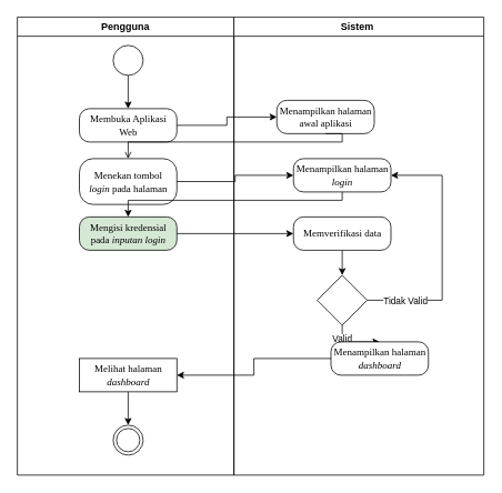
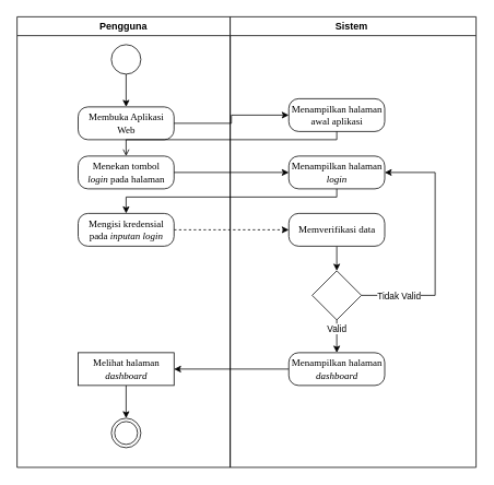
- <mxCell id="8" value="&lt;font style=&quot;font-size: 12px;&quot; face=&quot;Times New Roman&quot;&gt;Menampilkan halaman awal aplikasi&lt;/font&gt;" style="rounded=1;whiteSpace=wrap;html=1;arcSize=30;" parent="7" vertex="1"><mxGeometry x="51.5" y="100" width="117" height="40" as="geometry" /></mxCell>
+ <mxCell id="8" value="&lt;font style=&quot;font-size: 12px;&quot; face=&quot;Times New Roman&quot;&gt;Menampilkan halaman awal aplikasi&lt;/font&gt;" style="rounded=1;whiteSpace=wrap;html=1;arcSize=30;" parent="7" vertex="1"><mxGeometry x="71.5" y="100" width="117" height="40" as="geometry" /></mxCell>
- <mxCell id="6" value="&lt;font style=&quot;font-size: 12px;&quot; face=&quot;Times New Roman&quot;&gt;Menekan tombol &lt;i&gt;login&lt;/i&gt;&amp;nbsp;pada halaman&lt;/font&gt;" style="rounded=1;whiteSpace=wrap;html=1;arcSize=30;" parent="2" vertex="1"><mxGeometry x="74.5" y="170" width="117" height="55" as="geometry" /></mxCell>
+ <mxCell id="6" value="&lt;font style=&quot;font-size: 12px;&quot; face=&quot;Times New Roman&quot;&gt;Menekan tombol &lt;i&gt;login&lt;/i&gt;&amp;nbsp;pada halaman&lt;/font&gt;" style="rounded=1;whiteSpace=wrap;html=1;arcSize=30;" parent="2" vertex="1"><mxGeometry x="74.5" y="170" width="117" height="40" as="geometry" /></mxCell>
- <mxCell id="11" value="&lt;font face=&quot;Times New Roman&quot;&gt;Mengisi kredensial pada &lt;i&gt;inputan login&lt;/i&gt;&lt;/font&gt;" style="rounded=1;whiteSpace=wrap;html=1;arcSize=30;fillColor=#d5e8d4;" parent="1" vertex="1"><mxGeometry x="94.5" y="260" width="117" height="40" as="geometry" /></mxCell>
+ <mxCell id="11" value="&lt;font face=&quot;Times New Roman&quot;&gt;Mengisi kredensial pada &lt;i&gt;inputan login&lt;/i&gt;&lt;/font&gt;" style="rounded=1;whiteSpace=wrap;html=1;arcSize=30;" parent="1" vertex="1"><mxGeometry x="94.5" y="260" width="117" height="40" as="geometry" /></mxCell>
- <mxCell id="10" style="edgeStyle=orthogonalEdgeStyle;rounded=0;orthogonalLoop=1;jettySize=auto;html=1;exitX=1;exitY=0.5;exitDx=0;exitDy=0;" parent="1" source="11" target="13" edge="1"><mxGeometry relative="1" as="geometry" /></mxCell>
+ <mxCell id="10" style="edgeStyle=orthogonalEdgeStyle;rounded=0;orthogonalLoop=1;jettySize=auto;html=1;exitX=1;exitY=0.5;exitDx=0;exitDy=0;dashed=1;" parent="1" source="11" target="13" edge="1"><mxGeometry relative="1" as="geometry" /></mxCell>
- <mxCell id="20" value="&lt;font face=&quot;Times New Roman&quot;&gt;Menampilkan halaman &lt;i&gt;dashboard&lt;/i&gt;&lt;/font&gt;" style="rounded=1;whiteSpace=wrap;html=1;arcSize=30;" parent="1" vertex="1"><mxGeometry x="396.5" y="410" width="117" height="40" as="geometry" /></mxCell>
+ <mxCell id="20" value="&lt;font face=&quot;Times New Roman&quot;&gt;Menampilkan halaman &lt;i&gt;dashboard&lt;/i&gt;&lt;/font&gt;" style="rounded=1;whiteSpace=wrap;html=1;arcSize=30;" parent="1" vertex="1"><mxGeometry x="351.5" y="430" width="117" height="40" as="geometry" /></mxCell>
